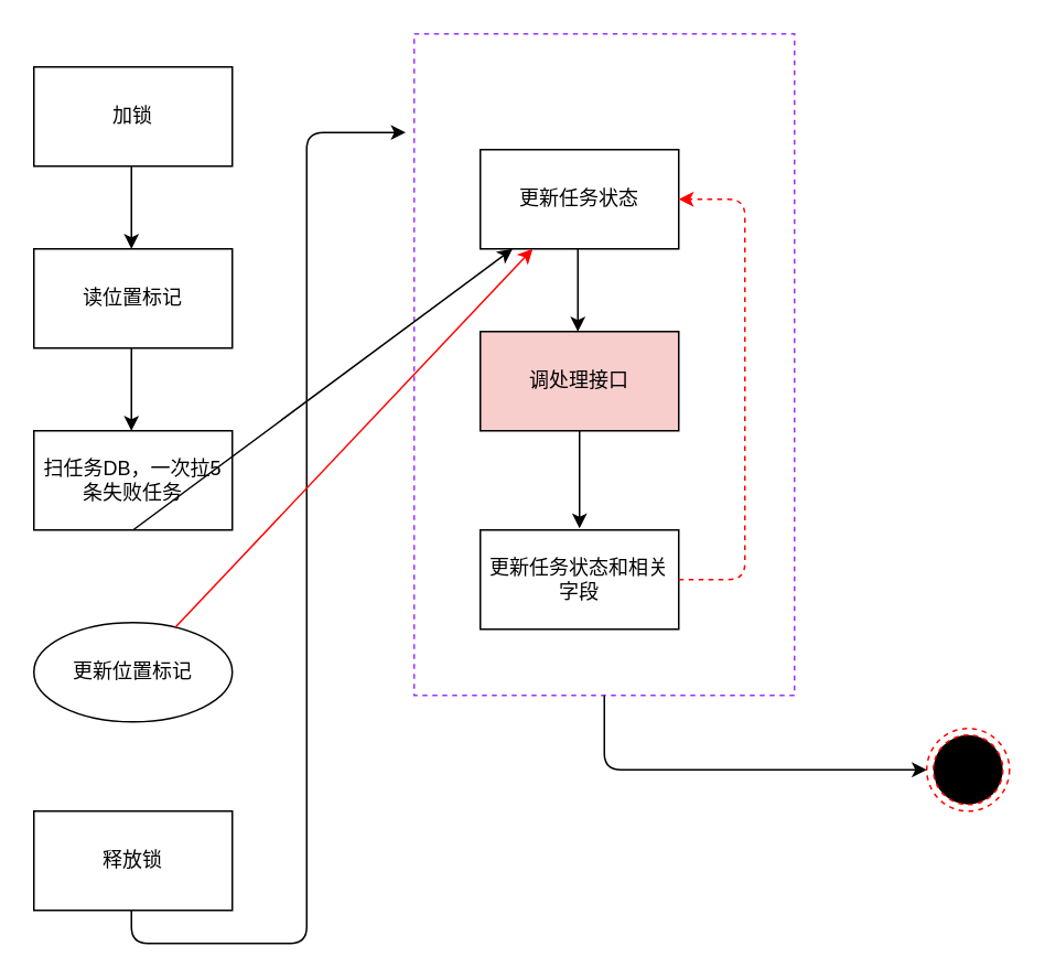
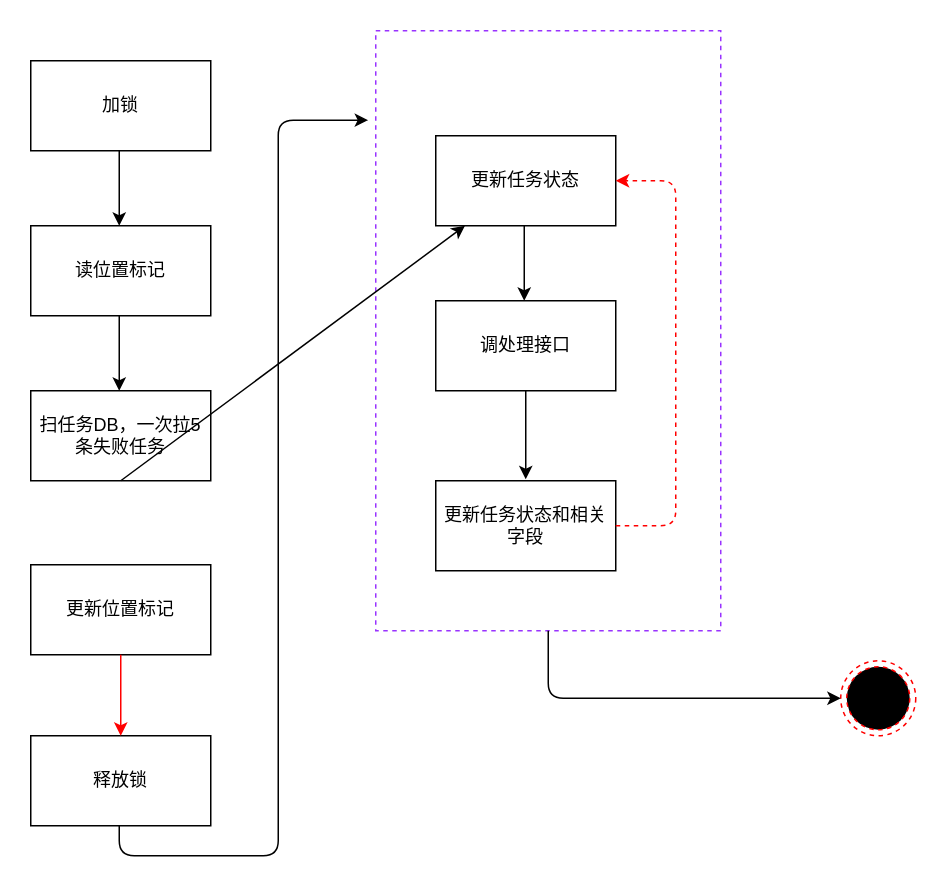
- <mxCell id="10" value="调处理接口" style="rounded=0;whiteSpace=wrap;html=1;fillColor=#f8cecc;" vertex="1" parent="1"><mxGeometry x="290" y="200" width="120" height="60" as="geometry" /></mxCell>
+ <mxCell id="10" value="调处理接口" style="rounded=0;whiteSpace=wrap;html=1;" vertex="1" parent="1"><mxGeometry x="290" y="200" width="120" height="60" as="geometry" /></mxCell>
- <mxCell id="19" value="" style="endArrow=classic;html=1;strokeColor=#FF0000;" edge="1" parent="1" source="18" target="9"><mxGeometry width="50" height="50" relative="1" as="geometry"><mxPoint x="-70" y="410" as="sourcePoint" /><mxPoint x="74" y="480" as="targetPoint" /></mxGeometry></mxCell>
+ <mxCell id="19" value="" style="endArrow=classic;html=1;strokeColor=#FF0000;entryX=0.5;entryY=0;entryDx=0;entryDy=0;" edge="1" parent="1" source="18" target="16"><mxGeometry width="50" height="50" relative="1" as="geometry"><mxPoint x="-70" y="410" as="sourcePoint" /><mxPoint x="74" y="480" as="targetPoint" /></mxGeometry></mxCell>
- <mxCell id="18" value="更新位置标记" style="ellipse;whiteSpace=wrap;html=1;" vertex="1" parent="1"><mxGeometry x="20" y="376" width="120" height="60" as="geometry" /></mxCell>
+ <mxCell id="18" value="更新位置标记" style="rounded=0;whiteSpace=wrap;html=1;" vertex="1" parent="1"><mxGeometry x="20" y="376" width="120" height="60" as="geometry" /></mxCell>
